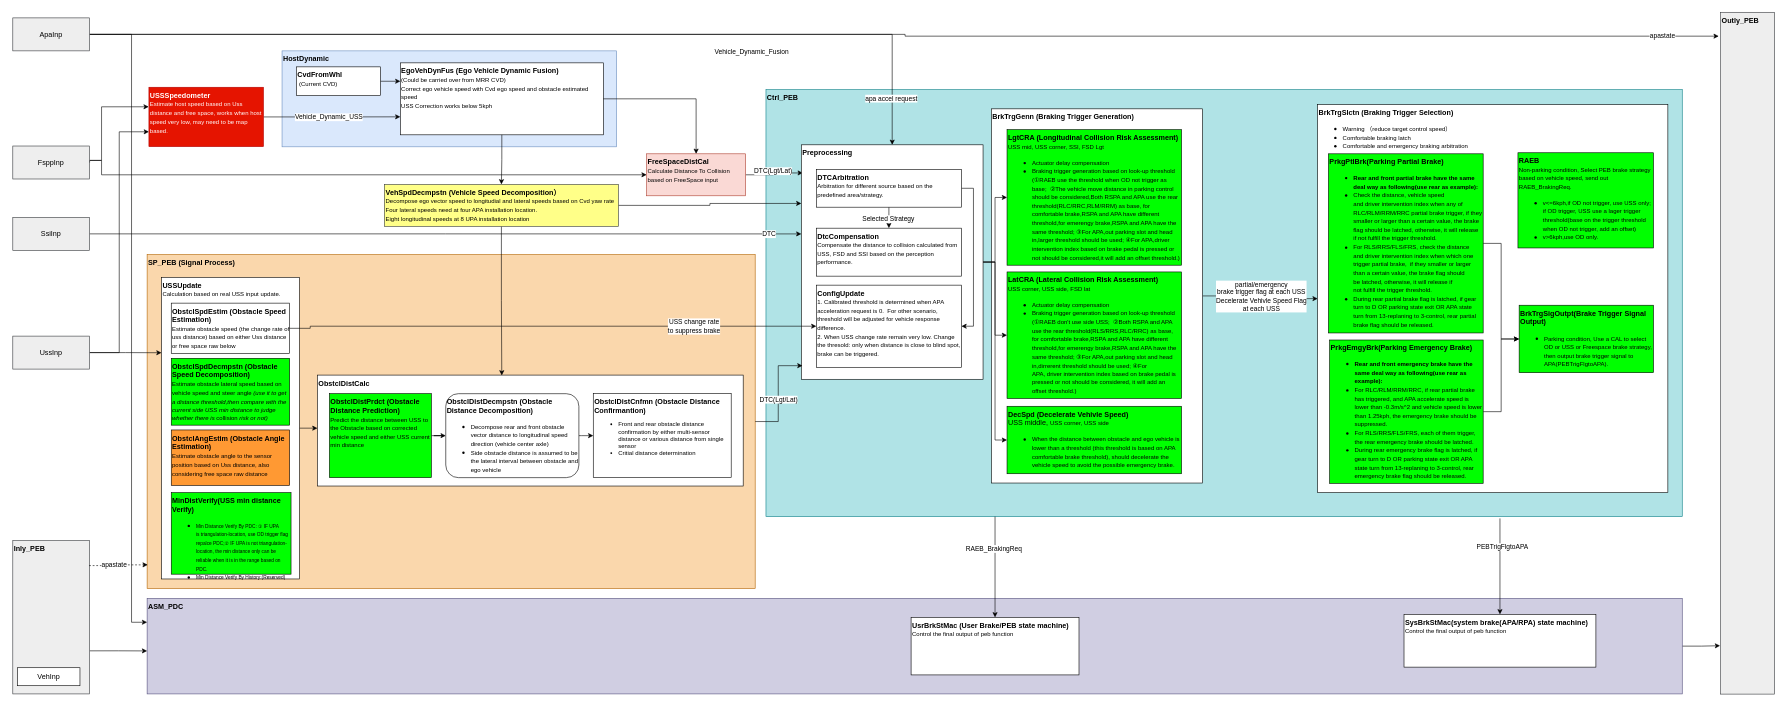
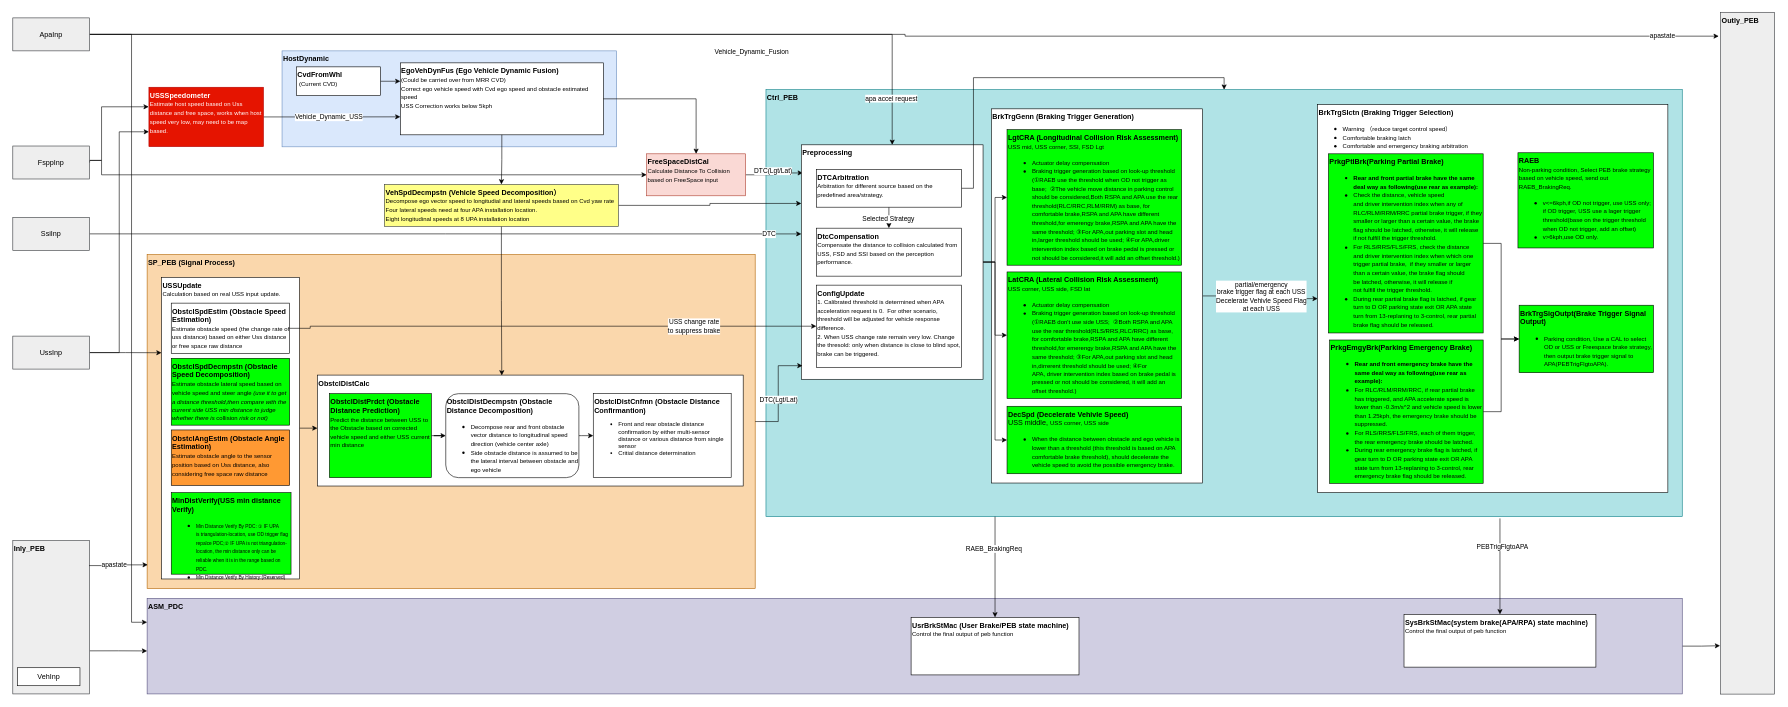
- <mxCell id="64" style="edgeStyle=orthogonalEdgeStyle;rounded=0;orthogonalLoop=1;jettySize=auto;html=1;exitX=1;exitY=0.5;exitDx=0;exitDy=0;entryX=1;entryY=0.5;entryDx=0;entryDy=0;" parent="1" source="65" target="69" edge="1"><mxGeometry relative="1" as="geometry" /></mxCell>
+ <mxCell id="64" style="edgeStyle=orthogonalEdgeStyle;rounded=0;orthogonalLoop=1;jettySize=auto;html=1;exitX=1;exitY=0.5;exitDx=0;exitDy=0;" parent="1" source="65" target="2" edge="1"><mxGeometry relative="1" as="geometry" /></mxCell>
- <mxCell id="50" value="ObstclSpdEstim (Obstacle Speed Estimation)&lt;br style=&quot;border-color: var(--border-color); font-size: 11px;&quot;&gt;&lt;font style=&quot;border-color: var(--border-color); font-weight: normal;&quot; size=&quot;1&quot;&gt;Estimate obstacle speed (the change rate of uss distance) based on either Uss distance or free space raw below&lt;/font&gt;" style="rounded=0;whiteSpace=wrap;html=1;align=left;verticalAlign=top;fontStyle=1;" parent="1" vertex="1"><mxGeometry x="284.25" y="505" width="197.5" height="84" as="geometry" /></mxCell>
+ <mxCell id="50" value="ObstclSpdEstim (Obstacle Speed Estimation)&lt;br style=&quot;border-color: var(--border-color); font-size: 11px;&quot;&gt;&lt;font style=&quot;border-color: var(--border-color); font-weight: normal;&quot; size=&quot;1&quot;&gt;Estimate obstacle speed (the change rate of uss distance) based on either Uss distance or free space raw distance&lt;/font&gt;" style="rounded=0;whiteSpace=wrap;html=1;align=left;verticalAlign=top;fontStyle=1;" parent="1" vertex="1"><mxGeometry x="284.25" y="505" width="197.5" height="84" as="geometry" /></mxCell>
- <mxCell id="23" style="edgeStyle=orthogonalEdgeStyle;rounded=0;orthogonalLoop=1;jettySize=auto;html=1;entryX=0.001;entryY=0.929;entryDx=0;entryDy=0;entryPerimeter=0;exitX=0.994;exitY=0.163;exitDx=0;exitDy=0;exitPerimeter=0;dashed=1;" parent="1" source="13" target="7" edge="1"><mxGeometry relative="1" as="geometry"><mxPoint x="156" y="954" as="sourcePoint" /><Array as="points" /><mxPoint x="244" y="968" as="targetPoint" /></mxGeometry></mxCell>
+ <mxCell id="23" style="edgeStyle=orthogonalEdgeStyle;rounded=0;orthogonalLoop=1;jettySize=auto;html=1;entryX=0.001;entryY=0.929;entryDx=0;entryDy=0;entryPerimeter=0;exitX=0.994;exitY=0.163;exitDx=0;exitDy=0;exitPerimeter=0;" parent="1" source="13" target="7" edge="1"><mxGeometry relative="1" as="geometry"><mxPoint x="156" y="954" as="sourcePoint" /><Array as="points" /><mxPoint x="244" y="968" as="targetPoint" /></mxGeometry></mxCell>
